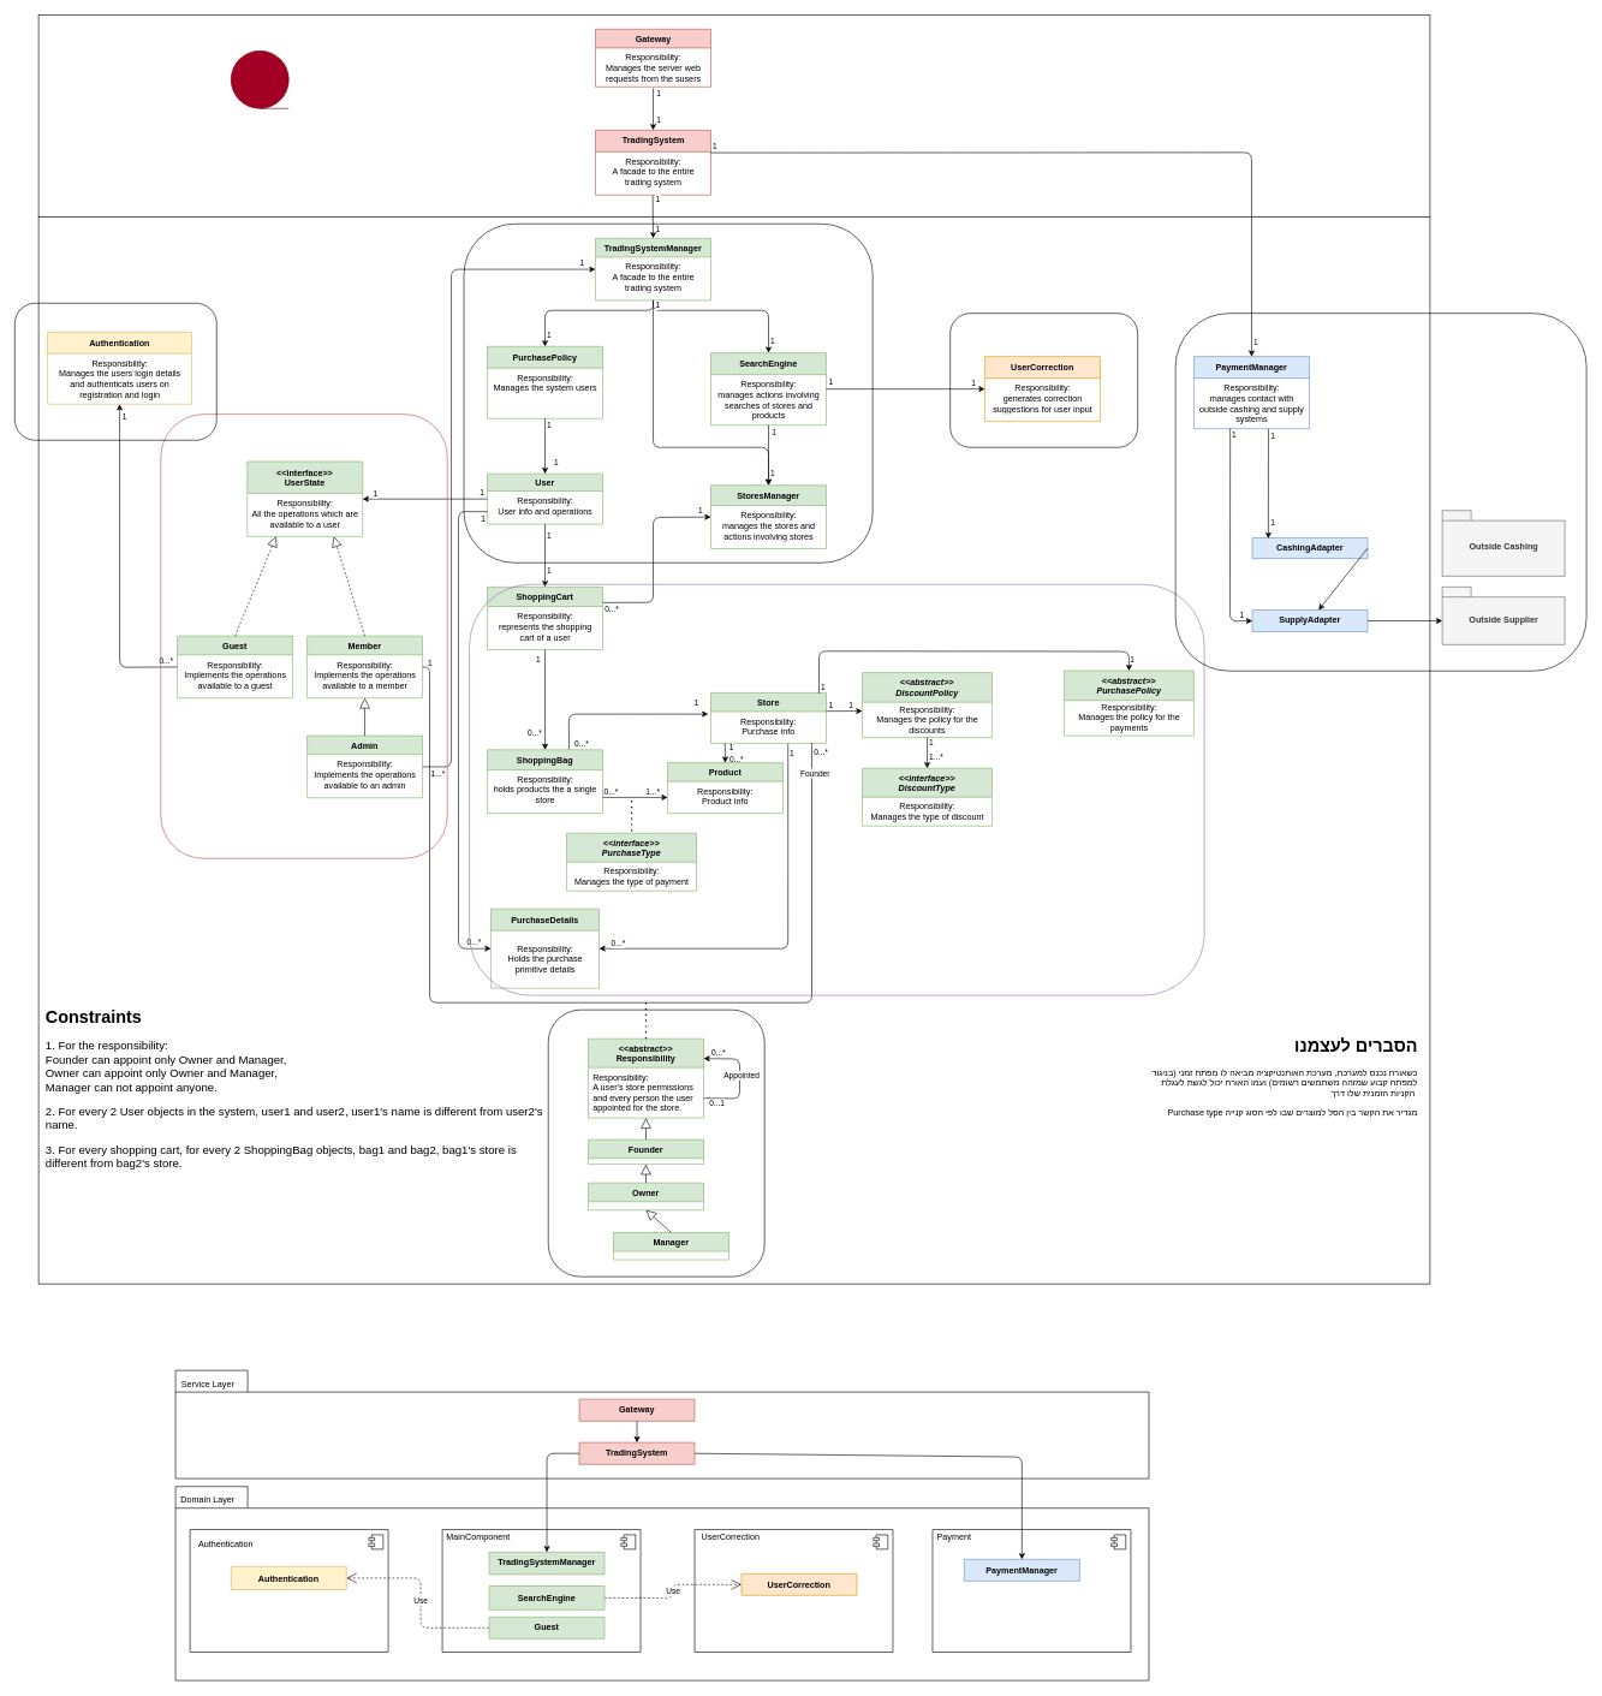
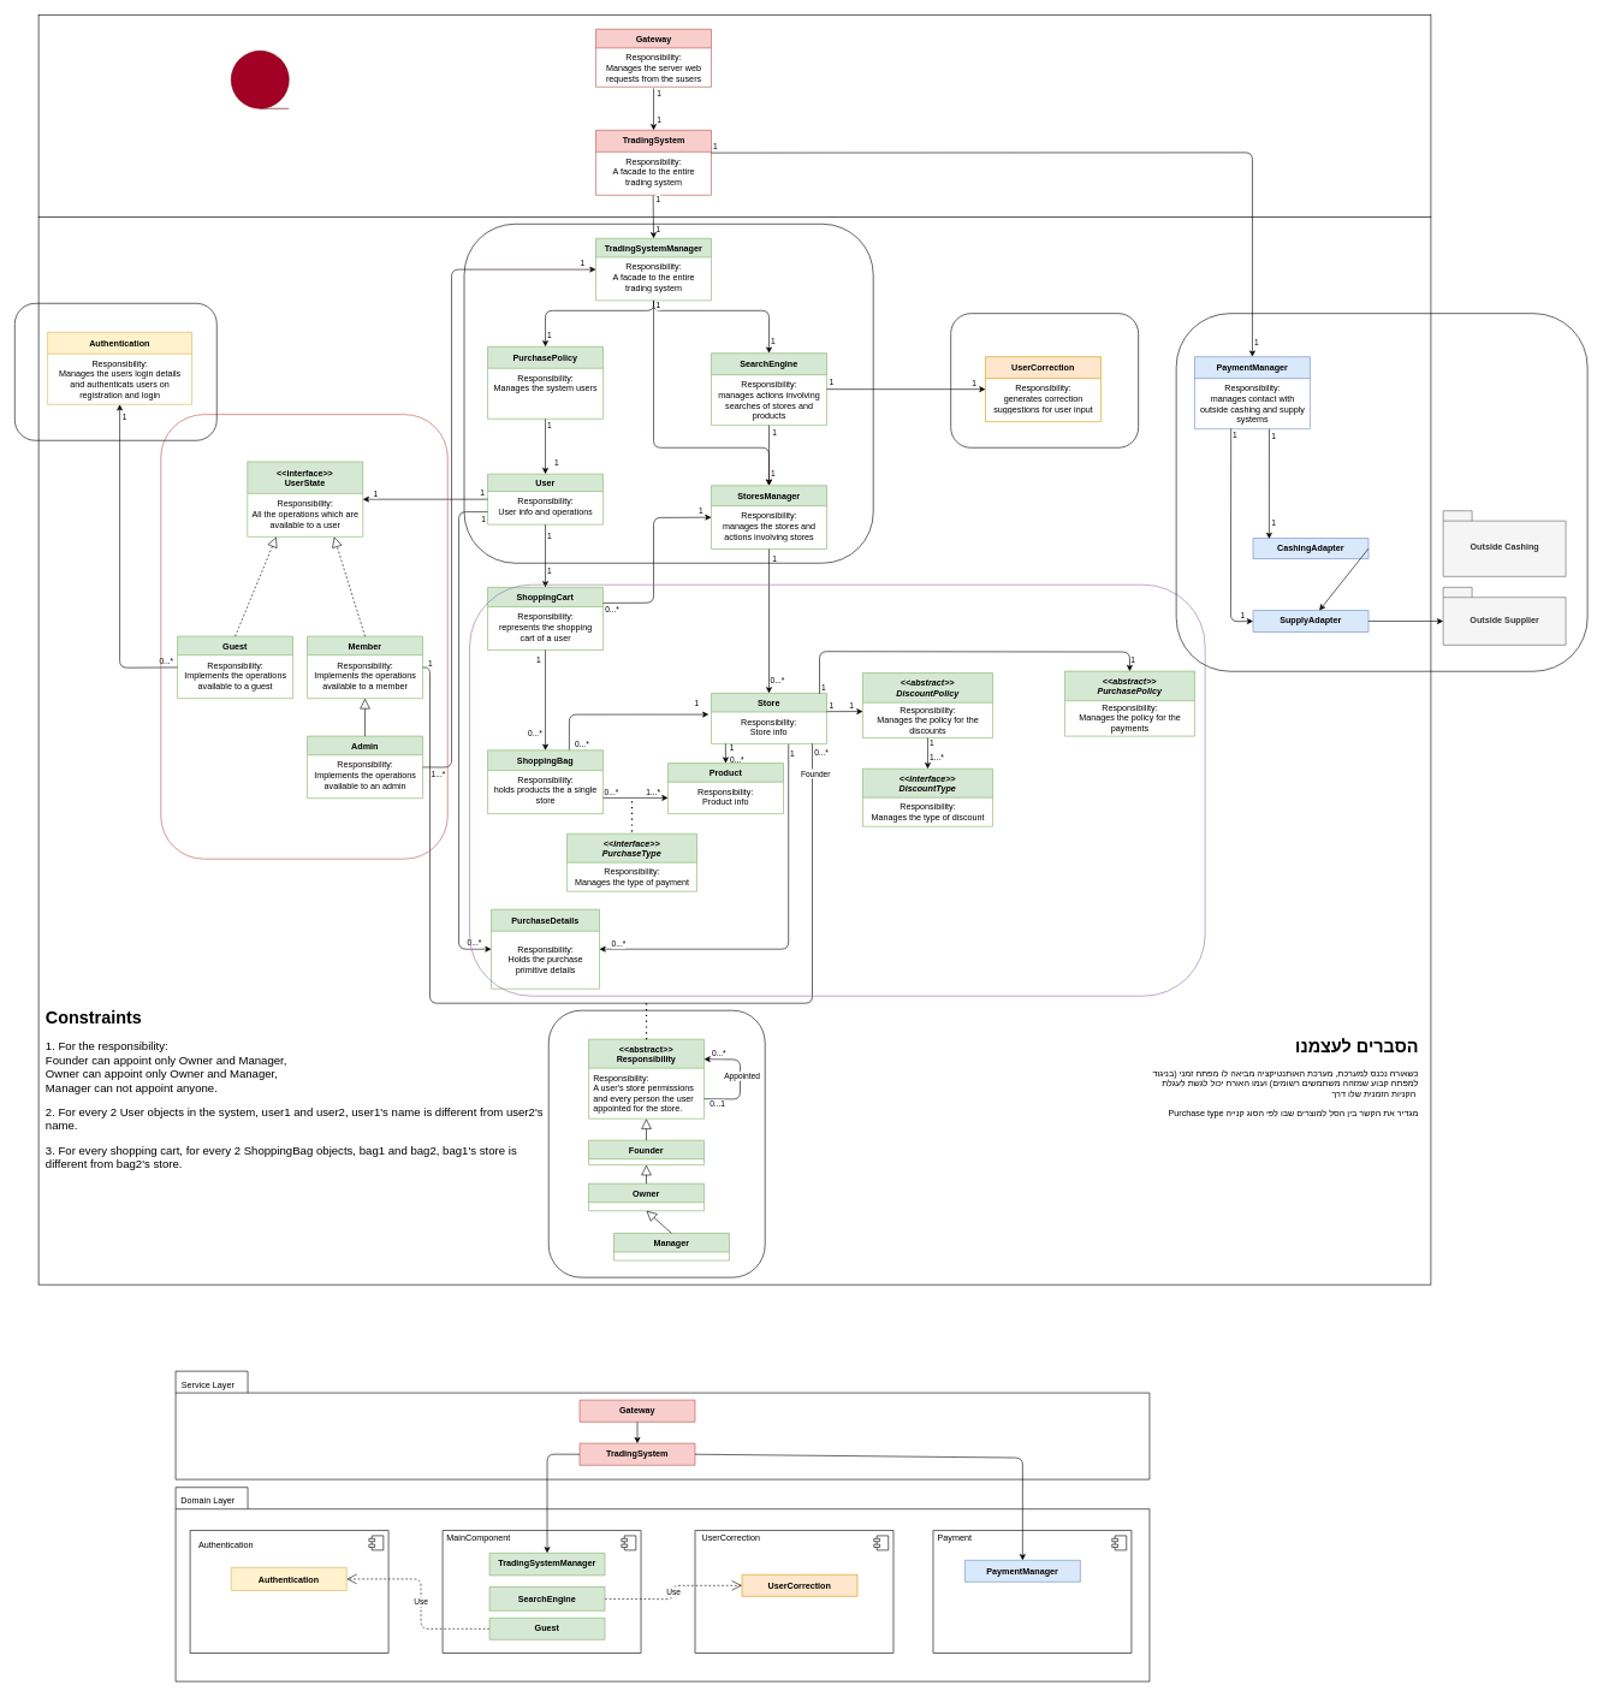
+ <mxCell id="72" value="" style="endArrow=classic;html=1;entryX=0.5;entryY=0;entryDx=0;entryDy=0;exitX=0.5;exitY=1;exitDx=0;exitDy=0;" parent="1" source="70" target="29" edge="1"><mxGeometry width="50" height="50" relative="1" as="geometry"><mxPoint x="1065.5" y="782.5" as="sourcePoint" /><mxPoint x="905.5" y="542.5" as="targetPoint" /></mxGeometry></mxCell>
+ <mxCell id="73" value="0...*" style="edgeLabel;html=1;align=center;verticalAlign=middle;resizable=0;points=[];" parent="72" vertex="1" connectable="0"><mxGeometry x="0.839" y="-1" relative="1" as="geometry"><mxPoint x="12" y="-3" as="offset" /></mxGeometry></mxCell>
+ <mxCell id="74" value="1" style="edgeLabel;html=1;align=center;verticalAlign=middle;resizable=0;points=[];" parent="72" vertex="1" connectable="0"><mxGeometry x="-0.818" y="1" relative="1" as="geometry"><mxPoint x="6" y="-5" as="offset" /></mxGeometry></mxCell>
- <mxCell id="30" value="Responsibility:&#10;Purchase info" style="text;strokeColor=none;fillColor=none;align=center;verticalAlign=top;spacingLeft=4;spacingRight=4;overflow=hidden;rotatable=0;points=[[0,0.5],[1,0.5]];portConstraint=eastwest;" parent="29" vertex="1"><mxGeometry y="26" width="160" height="44" as="geometry" /></mxCell>
+ <mxCell id="30" value="Responsibility:&#10;Store info" style="text;strokeColor=none;fillColor=none;align=center;verticalAlign=top;spacingLeft=4;spacingRight=4;overflow=hidden;rotatable=0;points=[[0,0.5],[1,0.5]];portConstraint=eastwest;" parent="29" vertex="1"><mxGeometry y="26" width="160" height="44" as="geometry" /></mxCell>
